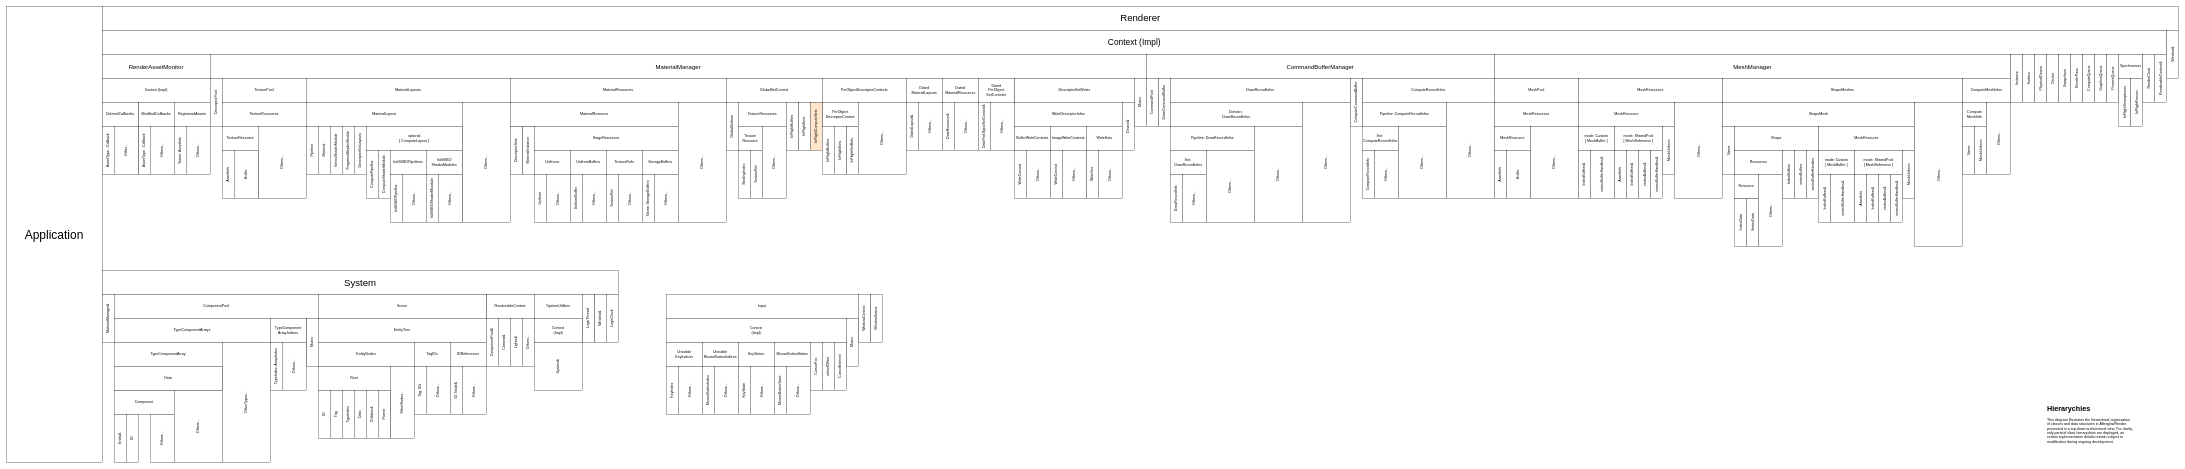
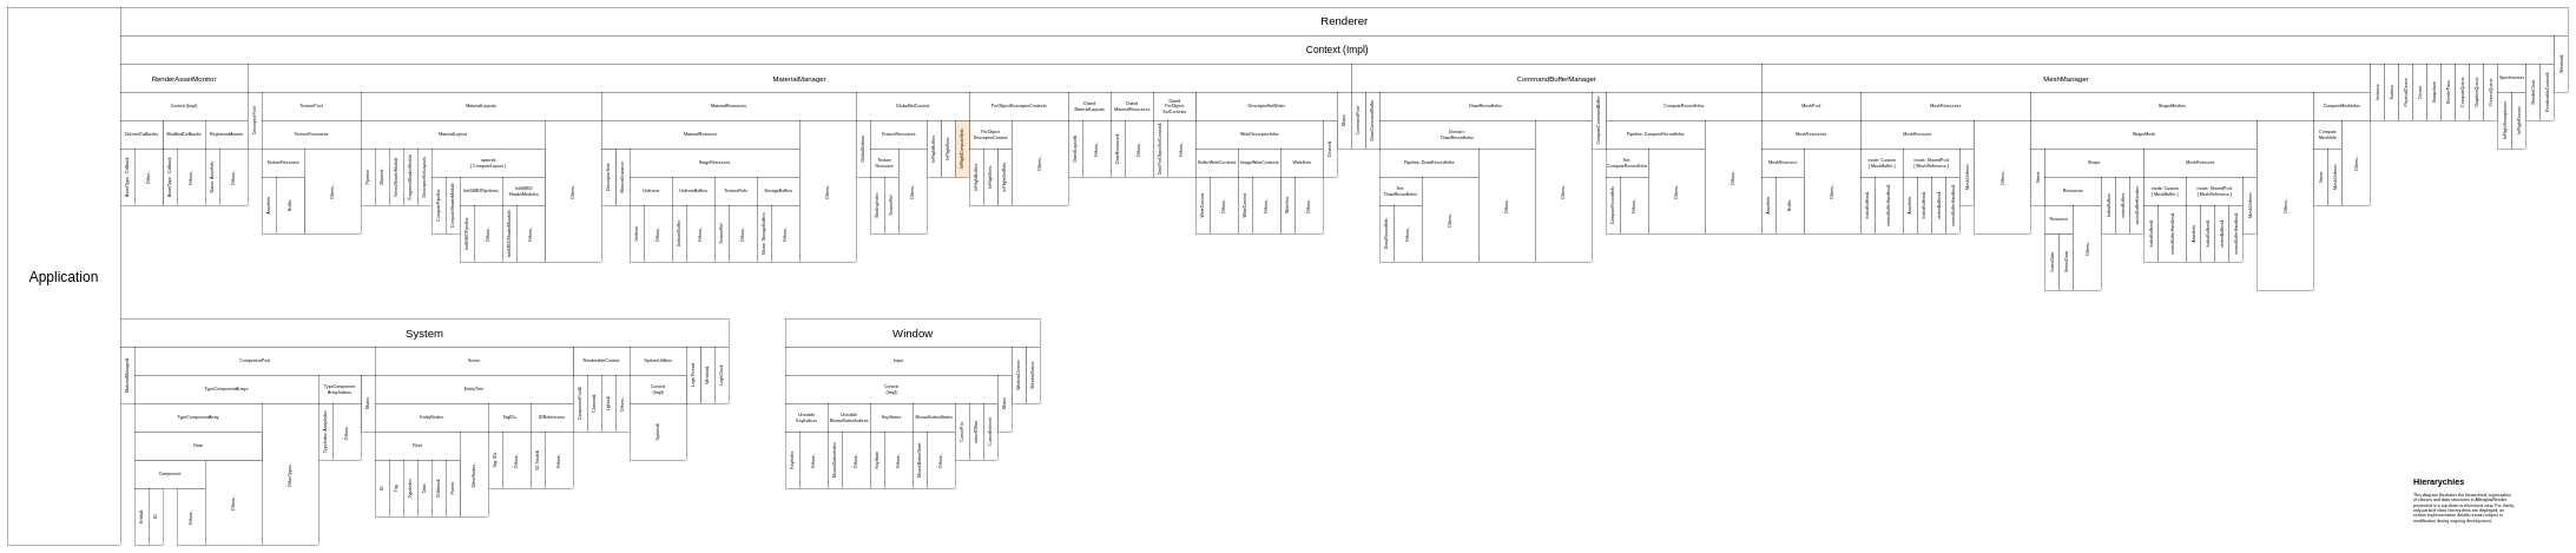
+ <mxCell id="5" value="&lt;font style=&quot;font-size: 32px;&quot;&gt;Window&lt;/font&gt;" style="rounded=0;whiteSpace=wrap;html=1;" vertex="1" parent="1"><mxGeometry x="2220" y="900" width="720" height="80" as="geometry" /></mxCell>
